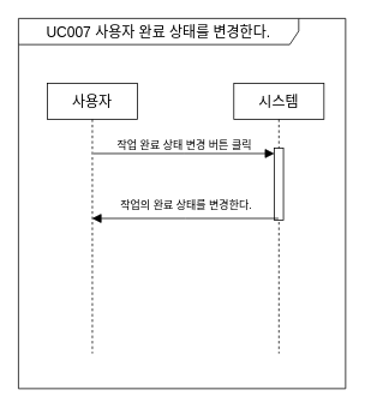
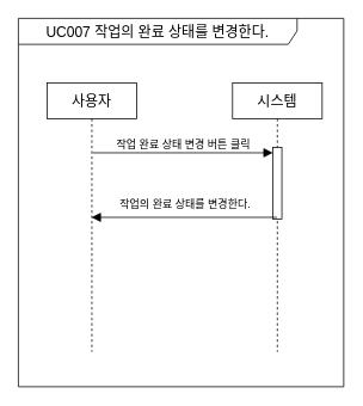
- <mxCell id="7" value="UC007 사용자 완료 상태를 변경한다." style="shape=umlFrame;whiteSpace=wrap;html=1;pointerEvents=0;fontSize=16;width=311;height=29;" vertex="1" parent="1"><mxGeometry x="20" y="20" width="363" height="411" as="geometry" /></mxCell>
+ <mxCell id="7" value="UC007 작업의 완료 상태를 변경한다." style="shape=umlFrame;whiteSpace=wrap;html=1;pointerEvents=0;fontSize=16;width=311;height=29;" vertex="1" parent="1"><mxGeometry x="20" y="20" width="363" height="411" as="geometry" /></mxCell>
